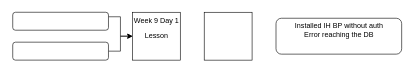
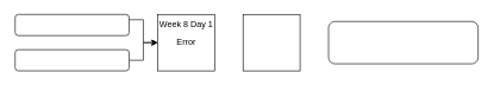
- <mxCell id="7" value="Week 9 Day 1" style="text;html=1;resizable=0;autosize=1;align=center;verticalAlign=middle;points=[];fillColor=none;strokeColor=none;rounded=0;" vertex="1" parent="1"><mxGeometry x="210" y="20" width="100" height="30" as="geometry" /></mxCell>
+ <mxCell id="7" value="Week 8 Day 1" style="text;html=1;resizable=0;autosize=1;align=center;verticalAlign=middle;points=[];fillColor=none;strokeColor=none;rounded=0;" vertex="1" parent="1"><mxGeometry x="210" y="20" width="100" height="30" as="geometry" /></mxCell>
- <mxCell id="10" value="Installed IH BP without auth&lt;br&gt;Error reaching the DB" style="text;html=1;resizable=0;autosize=1;align=center;verticalAlign=middle;points=[];fillColor=none;strokeColor=none;rounded=0;" vertex="1" parent="1"><mxGeometry x="480" y="30" width="170" height="40" as="geometry" /></mxCell>
- <mxCell id="11" value="Lesson" style="text;html=1;resizable=0;autosize=1;align=center;verticalAlign=middle;points=[];fillColor=none&#10;;strokeColor=none;rounded=0;" vertex="1" parent="1"><mxGeometry x="230" y="45" width="60" height="30" as="geometry" /></mxCell>
+ <mxCell id="11" value="Error" style="text;html=1;resizable=0;autosize=1;align=center;verticalAlign=middle;points=[];fillColor=none&#10;;strokeColor=none;rounded=0;" vertex="1" parent="1"><mxGeometry x="230" y="45" width="60" height="30" as="geometry" /></mxCell>
